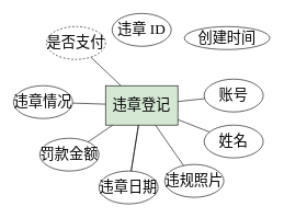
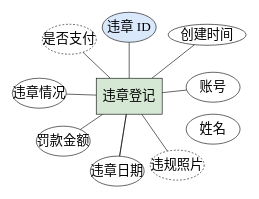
- <mxCell id="13" value="&lt;p class=&quot;MsoNormal&quot;&gt;&lt;span&gt;&lt;font face=&quot;宋体&quot;&gt;违章&lt;/font&gt; &lt;font face=&quot;宋体&quot;&gt;ID&lt;/font&gt;&lt;/span&gt;&lt;/p&gt;" style="ellipse;whiteSpace=wrap;html=1;fontFamily=宋体;fontSize=22;" parent="1" vertex="1"><mxGeometry x="170" y="20" width="90" height="50" as="geometry" /></mxCell>
+ <mxCell id="13" value="&lt;p class=&quot;MsoNormal&quot;&gt;&lt;span&gt;&lt;font face=&quot;宋体&quot;&gt;违章&lt;/font&gt; &lt;font face=&quot;宋体&quot;&gt;ID&lt;/font&gt;&lt;/span&gt;&lt;/p&gt;" style="ellipse;whiteSpace=wrap;html=1;fontFamily=宋体;fontSize=22;fillColor=#dae8fc;" parent="1" vertex="1"><mxGeometry x="170" y="20" width="90" height="50" as="geometry" /></mxCell>
+ <mxCell id="2" style="rounded=0;orthogonalLoop=1;jettySize=auto;html=1;endArrow=none;startFill=0;fontFamily=宋体;fontSize=22;" parent="1" source="11" target="14" edge="1"><mxGeometry relative="1" as="geometry" /></mxCell>
- <mxCell id="4" style="rounded=0;orthogonalLoop=1;jettySize=auto;html=1;endArrow=none;startFill=0;fontFamily=宋体;fontSize=22;" parent="1" source="11" target="16" edge="1"><mxGeometry relative="1" as="geometry" /></mxCell>
+ <mxCell id="4" style="rounded=0;orthogonalLoop=1;jettySize=auto;html=1;endArrow=none;startFill=0;fontFamily=宋体;fontSize=22;" parent="1" source="11" target="13" edge="1"><mxGeometry relative="1" as="geometry" /></mxCell>
- <mxCell id="17" value="&lt;p class=&quot;MsoNormal&quot;&gt;&lt;span&gt;违规照片&lt;/span&gt;&lt;/p&gt;" style="ellipse;whiteSpace=wrap;html=1;fontFamily=宋体;fontSize=22;" parent="1" vertex="1"><mxGeometry x="250" y="250" width="90" height="50" as="geometry" /></mxCell>
+ <mxCell id="17" value="&lt;p class=&quot;MsoNormal&quot;&gt;&lt;span&gt;违规照片&lt;/span&gt;&lt;/p&gt;" style="ellipse;whiteSpace=wrap;html=1;fontFamily=宋体;fontSize=22;dashed=1;" parent="1" vertex="1"><mxGeometry x="250" y="250" width="90" height="50" as="geometry" /></mxCell>
